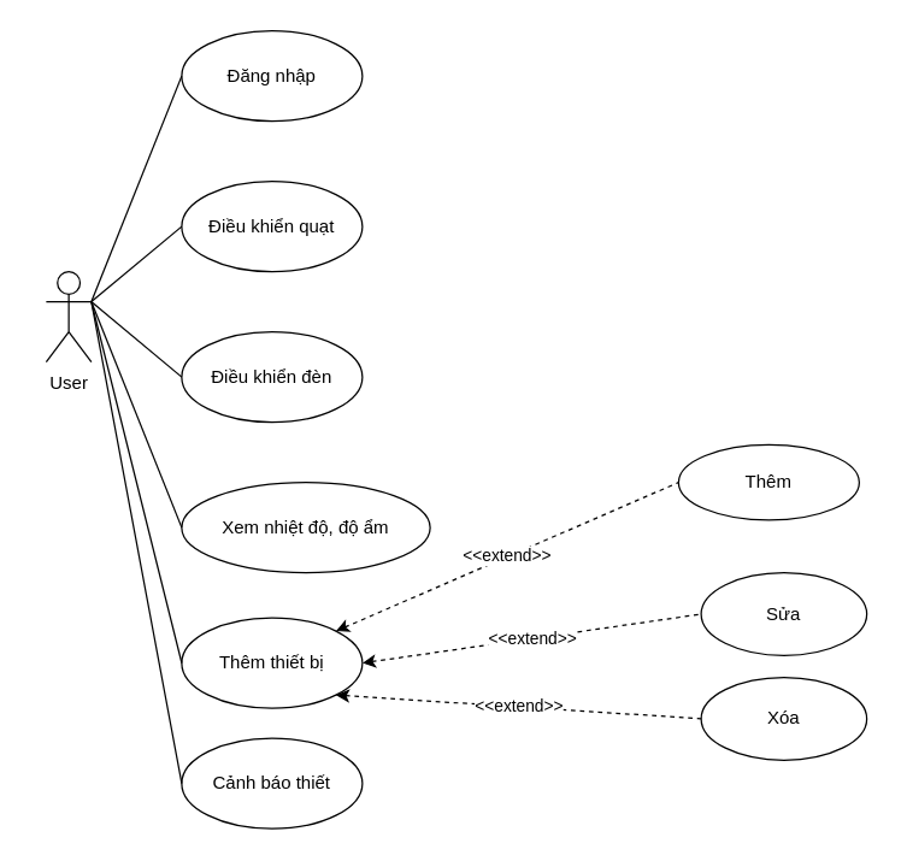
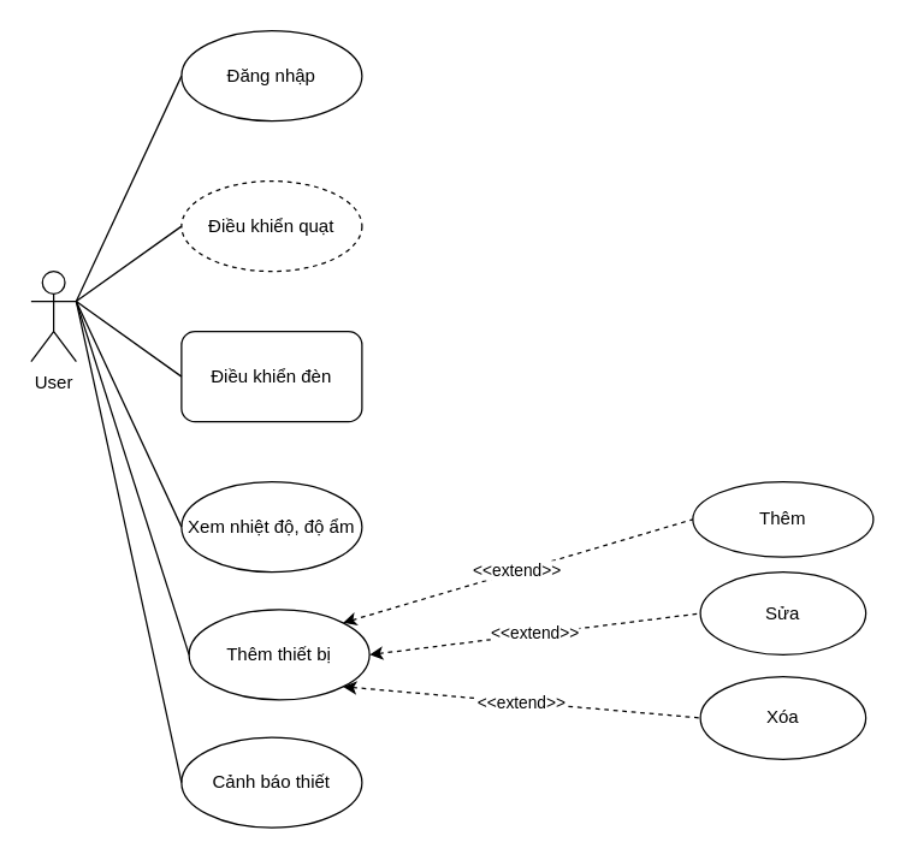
- <mxCell id="8" value="Điều khiển quạt" style="ellipse;whiteSpace=wrap;html=1;" parent="1" vertex="1"><mxGeometry x="120" y="120" width="120" height="60" as="geometry" /></mxCell>
+ <mxCell id="8" value="Điều khiển quạt" style="ellipse;whiteSpace=wrap;html=1;dashed=1;" parent="1" vertex="1"><mxGeometry x="120" y="120" width="120" height="60" as="geometry" /></mxCell>
- <mxCell id="3" value="User" style="shape=umlActor;verticalLabelPosition=bottom;verticalAlign=top;html=1;outlineConnect=0;" parent="1" vertex="1"><mxGeometry x="30" y="180" width="30" height="60" as="geometry" /></mxCell>
+ <mxCell id="3" value="User" style="shape=umlActor;verticalLabelPosition=bottom;verticalAlign=top;html=1;outlineConnect=0;" parent="1" vertex="1"><mxGeometry x="20" y="180" width="30" height="60" as="geometry" /></mxCell>
- <mxCell id="7" value="Điều khiển đèn" style="ellipse;whiteSpace=wrap;html=1;" parent="1" vertex="1"><mxGeometry x="120" y="220" width="120" height="60" as="geometry" /></mxCell>
+ <mxCell id="7" value="Điều khiển đèn" style="whiteSpace=wrap;html=1;rounded=1;" parent="1" vertex="1"><mxGeometry x="120" y="220" width="120" height="60" as="geometry" /></mxCell>
- <mxCell id="13" value="Thêm" style="ellipse;whiteSpace=wrap;html=1;" parent="1" vertex="1"><mxGeometry x="450" y="295" width="120" height="50" as="geometry" /></mxCell>
+ <mxCell id="13" value="Thêm" style="ellipse;whiteSpace=wrap;html=1;" parent="1" vertex="1"><mxGeometry x="460" y="320" width="120" height="50" as="geometry" /></mxCell>
- <mxCell id="6" value="Xem nhiệt độ, độ ẩm" style="ellipse;whiteSpace=wrap;html=1;" parent="1" vertex="1"><mxGeometry x="120" y="320" width="165" height="60" as="geometry" /></mxCell>
+ <mxCell id="6" value="Xem nhiệt độ, độ ẩm" style="ellipse;whiteSpace=wrap;html=1;" parent="1" vertex="1"><mxGeometry x="120" y="320" width="120" height="60" as="geometry" /></mxCell>
- <mxCell id="4" value="Thêm thiết bị" style="ellipse;whiteSpace=wrap;html=1;" parent="1" vertex="1"><mxGeometry x="120" y="410" width="120" height="60" as="geometry" /></mxCell>
+ <mxCell id="4" value="Thêm thiết bị" style="ellipse;whiteSpace=wrap;html=1;" parent="1" vertex="1"><mxGeometry x="125" y="405" width="120" height="60" as="geometry" /></mxCell>
